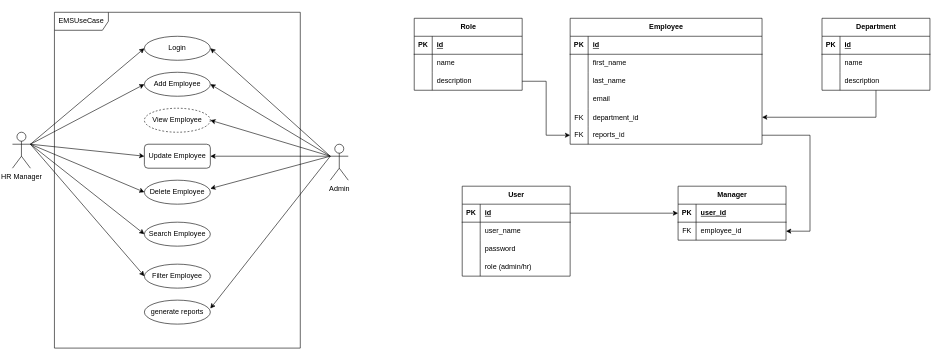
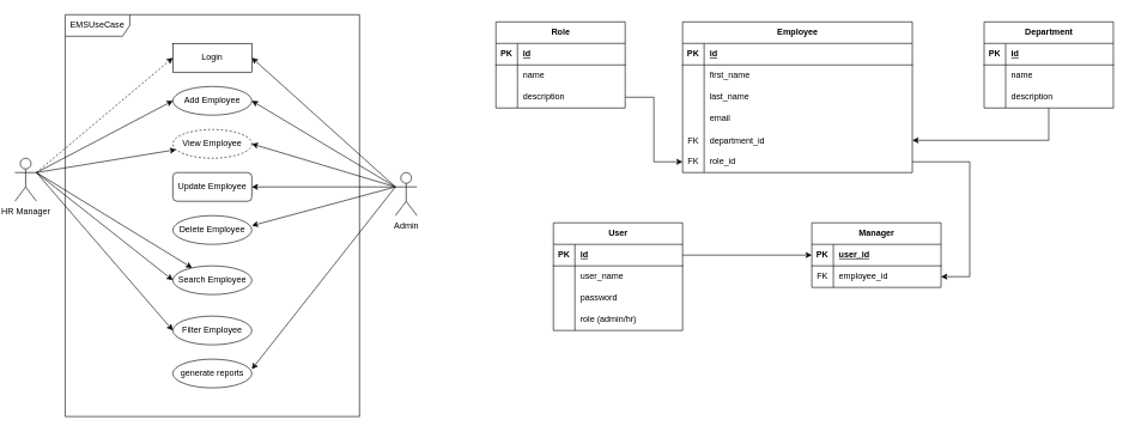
- <mxCell id="5" value="Login" style="ellipse;whiteSpace=wrap;html=1;" parent="1" vertex="1"><mxGeometry x="240" y="60" width="110" height="40" as="geometry" /></mxCell>
+ <mxCell id="5" value="Login" style="whiteSpace=wrap;html=1;rounded=0;" parent="1" vertex="1"><mxGeometry x="240" y="60" width="110" height="40" as="geometry" /></mxCell>
- <mxCell id="12" value="" style="endArrow=classic;html=1;rounded=0;entryX=0;entryY=0.5;entryDx=0;entryDy=0;exitX=1;exitY=0.333;exitDx=0;exitDy=0;exitPerimeter=0;" parent="1" source="3" target="5" edge="1"><mxGeometry width="50" height="50" relative="1" as="geometry"><mxPoint x="40" y="240" as="sourcePoint" /><mxPoint x="90" y="190" as="targetPoint" /></mxGeometry></mxCell>
+ <mxCell id="12" value="" style="endArrow=classic;html=1;rounded=0;entryX=0;entryY=0.5;entryDx=0;entryDy=0;exitX=1;exitY=0.333;exitDx=0;exitDy=0;exitPerimeter=0;dashed=1;" parent="1" source="3" target="5" edge="1"><mxGeometry width="50" height="50" relative="1" as="geometry"><mxPoint x="40" y="240" as="sourcePoint" /><mxPoint x="90" y="190" as="targetPoint" /></mxGeometry></mxCell>
- <mxCell id="43" value="reports_id" style="shape=partialRectangle;connectable=0;fillColor=none;top=0;left=0;bottom=0;right=0;align=left;spacingLeft=6;fontStyle=0;overflow=hidden;whiteSpace=wrap;html=1;" vertex="1" parent="41"><mxGeometry x="30" width="290" height="30" as="geometry"><mxRectangle width="290" height="30" as="alternateBounds" /></mxGeometry></mxCell>
+ <mxCell id="43" value="role_id" style="shape=partialRectangle;connectable=0;fillColor=none;top=0;left=0;bottom=0;right=0;align=left;spacingLeft=6;fontStyle=0;overflow=hidden;whiteSpace=wrap;html=1;" vertex="1" parent="41"><mxGeometry x="30" width="290" height="30" as="geometry"><mxRectangle width="290" height="30" as="alternateBounds" /></mxGeometry></mxCell>
- <mxCell id="17" value="" style="endArrow=classic;html=1;rounded=0;entryX=0;entryY=0.5;entryDx=0;entryDy=0;exitX=1;exitY=0.333;exitDx=0;exitDy=0;exitPerimeter=0;" parent="1" source="3" target="8" edge="1"><mxGeometry width="50" height="50" relative="1" as="geometry"><mxPoint x="60" y="250" as="sourcePoint" /><mxPoint x="250" y="210" as="targetPoint" /></mxGeometry></mxCell>
+ <mxCell id="17" value="" style="endArrow=classic;html=1;rounded=0;exitX=1;exitY=0.333;exitDx=0;exitDy=0;exitPerimeter=0;" parent="1" source="3" target="10" edge="1"><mxGeometry width="50" height="50" relative="1" as="geometry"><mxPoint x="60" y="250" as="sourcePoint" /><mxPoint x="250" y="210" as="targetPoint" /></mxGeometry></mxCell>
- <mxCell id="18" value="" style="endArrow=classic;html=1;rounded=0;entryX=0;entryY=0.5;entryDx=0;entryDy=0;exitX=1;exitY=0.333;exitDx=0;exitDy=0;exitPerimeter=0;" parent="1" source="3" target="9" edge="1"><mxGeometry width="50" height="50" relative="1" as="geometry"><mxPoint x="60" y="250" as="sourcePoint" /><mxPoint x="250" y="270" as="targetPoint" /></mxGeometry></mxCell>
+ <mxCell id="18" value="" style="endArrow=classic;html=1;rounded=0;exitX=1;exitY=0.333;exitDx=0;exitDy=0;exitPerimeter=0;" parent="1" source="3" target="7" edge="1"><mxGeometry width="50" height="50" relative="1" as="geometry"><mxPoint x="60" y="250" as="sourcePoint" /><mxPoint x="250" y="270" as="targetPoint" /></mxGeometry></mxCell>
